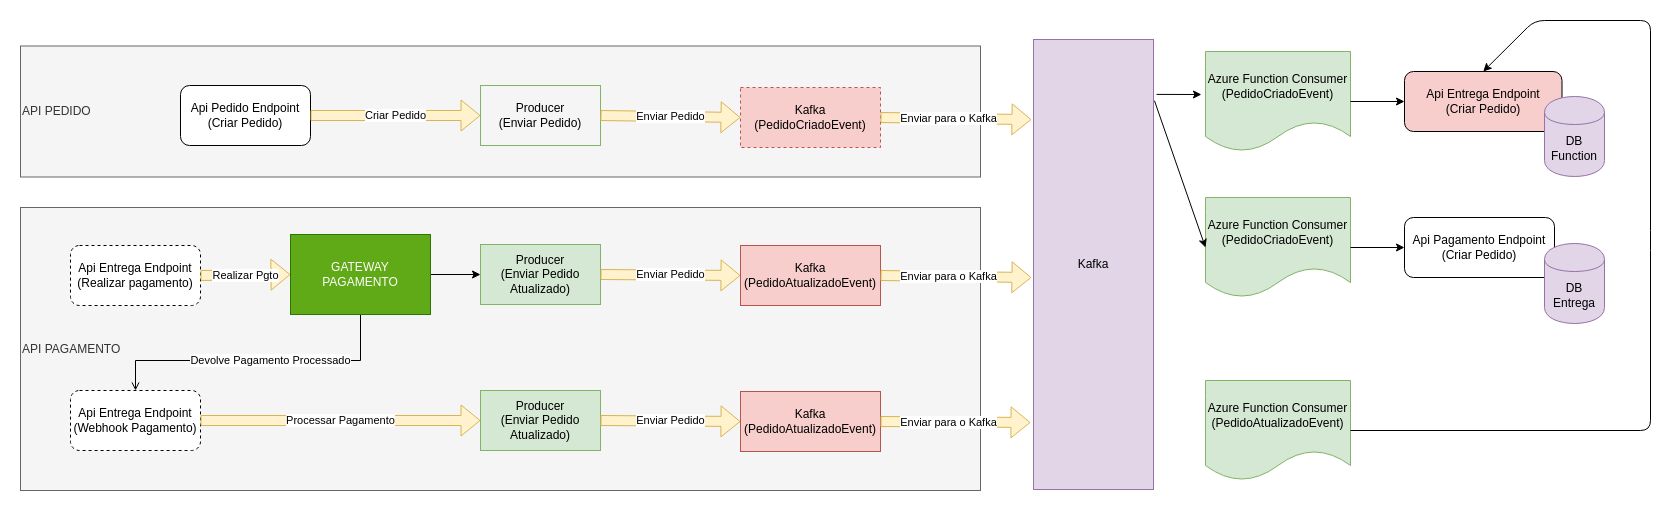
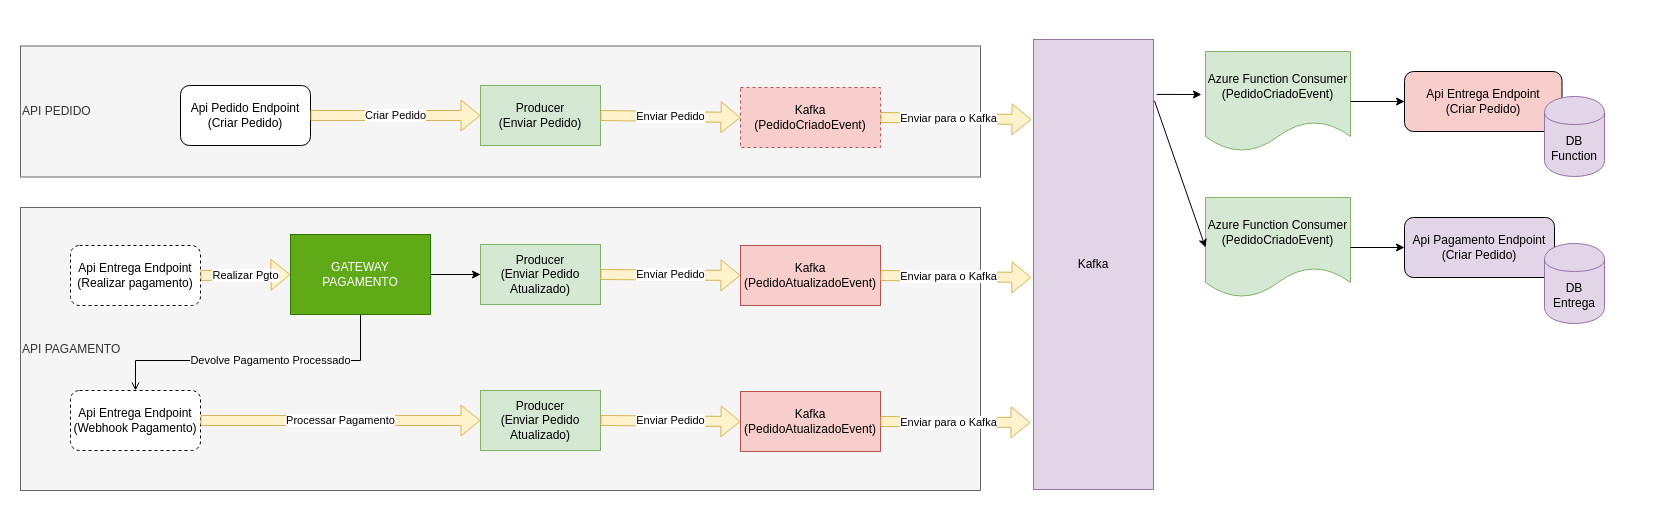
- <mxCell id="4" value="Producer&lt;br&gt;(Enviar Pedido)" style="rounded=0;whiteSpace=wrap;html=1;fillColor=#f5f5f5;strokeColor=#82b366;" vertex="1" parent="1"><mxGeometry x="480" y="85" width="120" height="60" as="geometry" /></mxCell>
+ <mxCell id="4" value="Producer&lt;br&gt;(Enviar Pedido)" style="rounded=0;whiteSpace=wrap;html=1;fillColor=#d5e8d4;strokeColor=#82b366;" vertex="1" parent="1"><mxGeometry x="480" y="85" width="120" height="60" as="geometry" /></mxCell>
- <mxCell id="12" value="Api Pagamento Endpoint&lt;br&gt;(Criar Pedido)" style="rounded=1;whiteSpace=wrap;html=1;" vertex="1" parent="1"><mxGeometry x="1404" y="217" width="150" height="60" as="geometry" /></mxCell>
+ <mxCell id="12" value="Api Pagamento Endpoint&lt;br&gt;(Criar Pedido)" style="rounded=1;whiteSpace=wrap;html=1;fillColor=#e1d5e7;" vertex="1" parent="1"><mxGeometry x="1404" y="217" width="150" height="60" as="geometry" /></mxCell>
- <mxCell id="29" value="" style="endArrow=classic;html=1;entryX=0.5;entryY=0;entryDx=0;entryDy=0;exitX=1;exitY=0.5;exitDx=0;exitDy=0;" edge="1" parent="1" source="28" target="11"><mxGeometry width="50" height="50" relative="1" as="geometry"><mxPoint x="1470" y="398.333" as="sourcePoint" /><mxPoint x="1590" y="489" as="targetPoint" /><Array as="points"><mxPoint x="1650" y="430" /><mxPoint x="1650" y="240" /><mxPoint x="1650" y="20" /><mxPoint x="1534" y="20" /></Array></mxGeometry></mxCell>
- <mxCell id="28" value="Azure Function Consumer&lt;br&gt;(PedidoAtualizadoEvent)" style="shape=document;whiteSpace=wrap;html=1;boundedLbl=1;fillColor=#d5e8d4;strokeColor=#82b366;" vertex="1" parent="1"><mxGeometry x="1205" y="380" width="145" height="100" as="geometry" /></mxCell>
